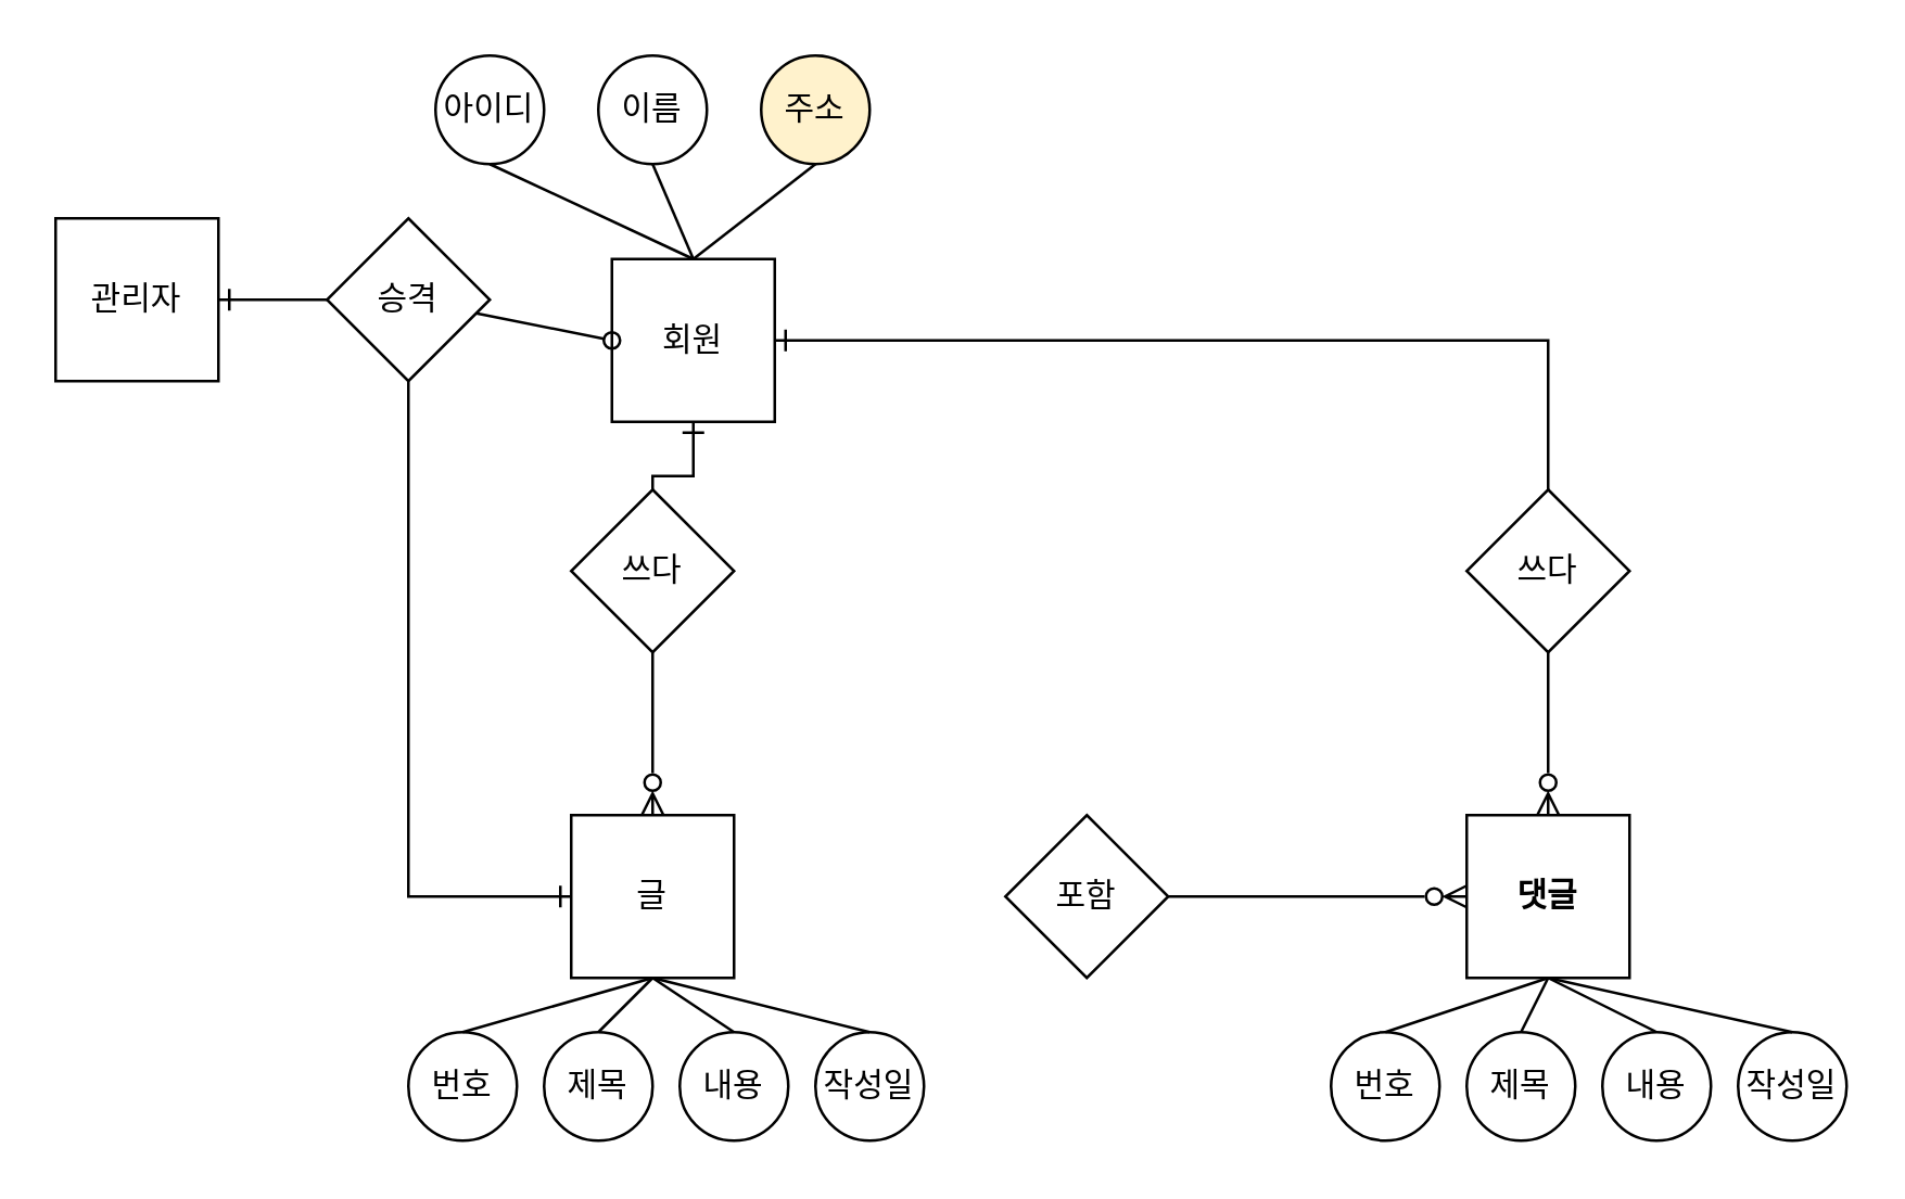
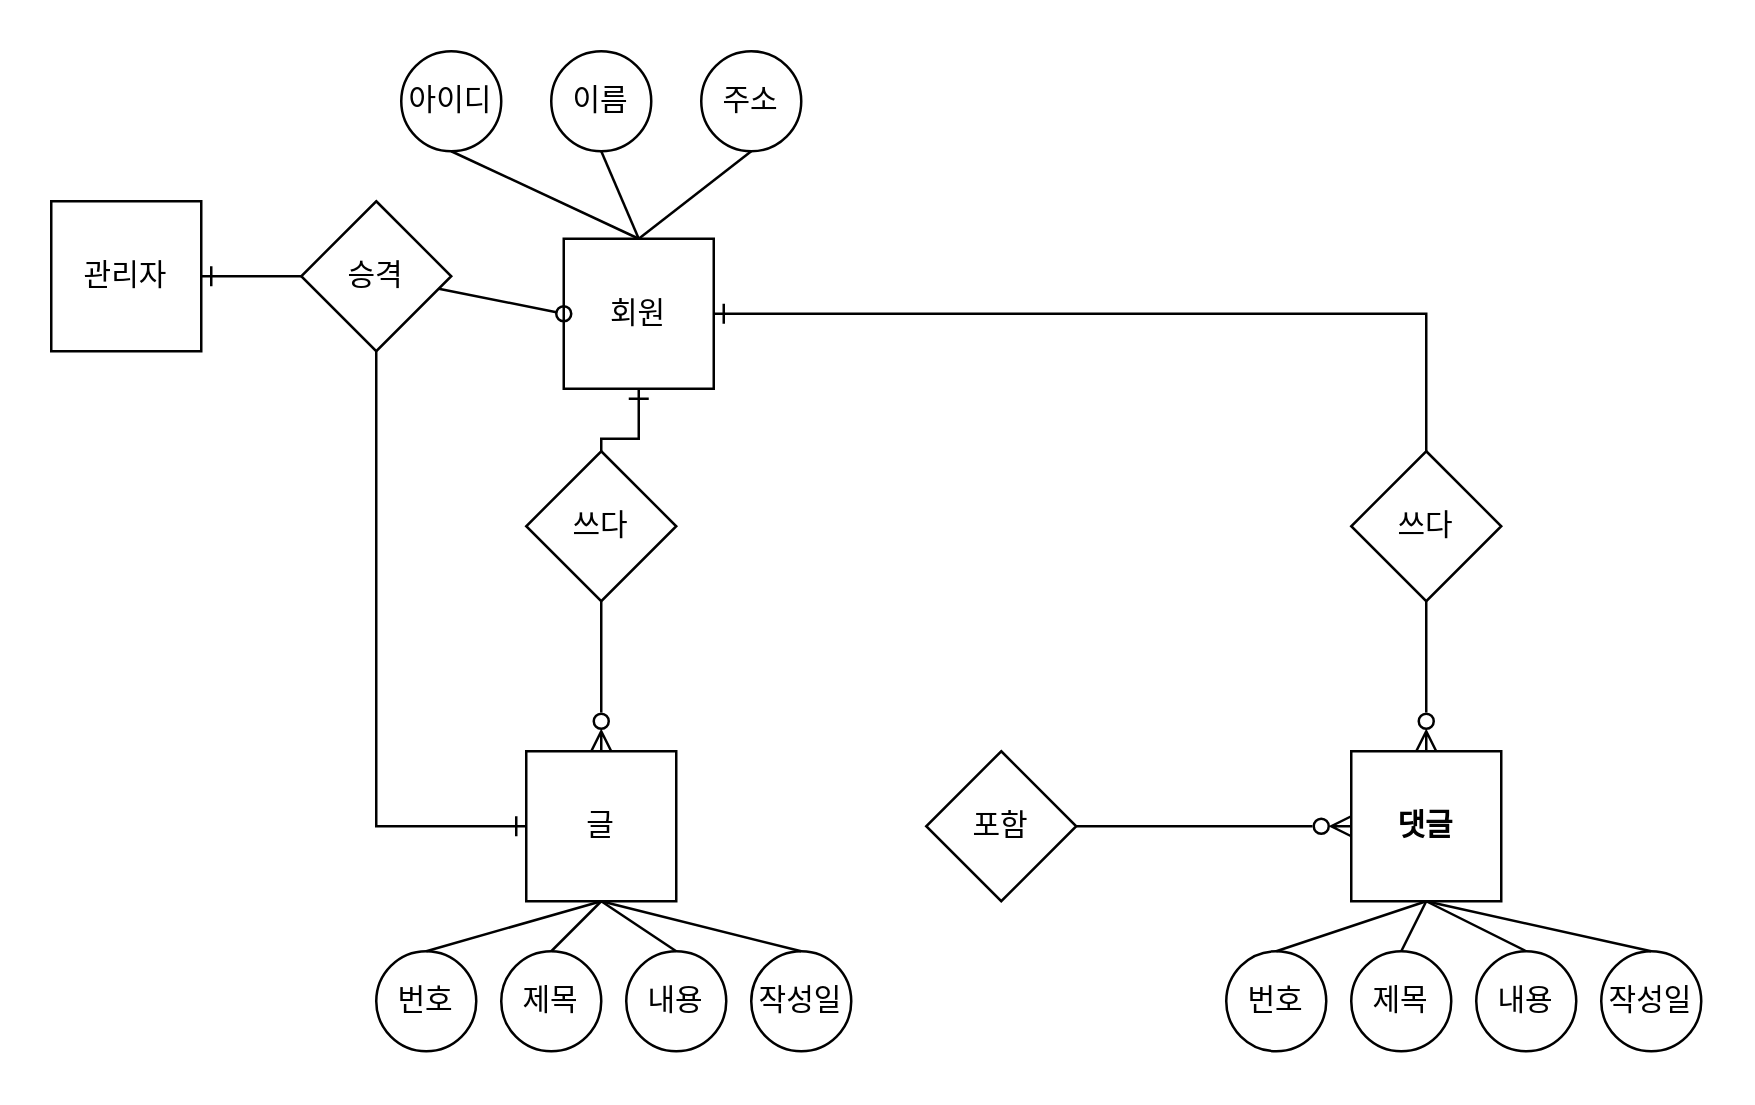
- <mxCell id="13" value="주소" style="ellipse;whiteSpace=wrap;html=1;aspect=fixed;fillColor=#fff2cc;" vertex="1" parent="1"><mxGeometry x="280" y="20" width="40" height="40" as="geometry" /></mxCell>
+ <mxCell id="13" value="주소" style="ellipse;whiteSpace=wrap;html=1;aspect=fixed;" vertex="1" parent="1"><mxGeometry x="280" y="20" width="40" height="40" as="geometry" /></mxCell>
